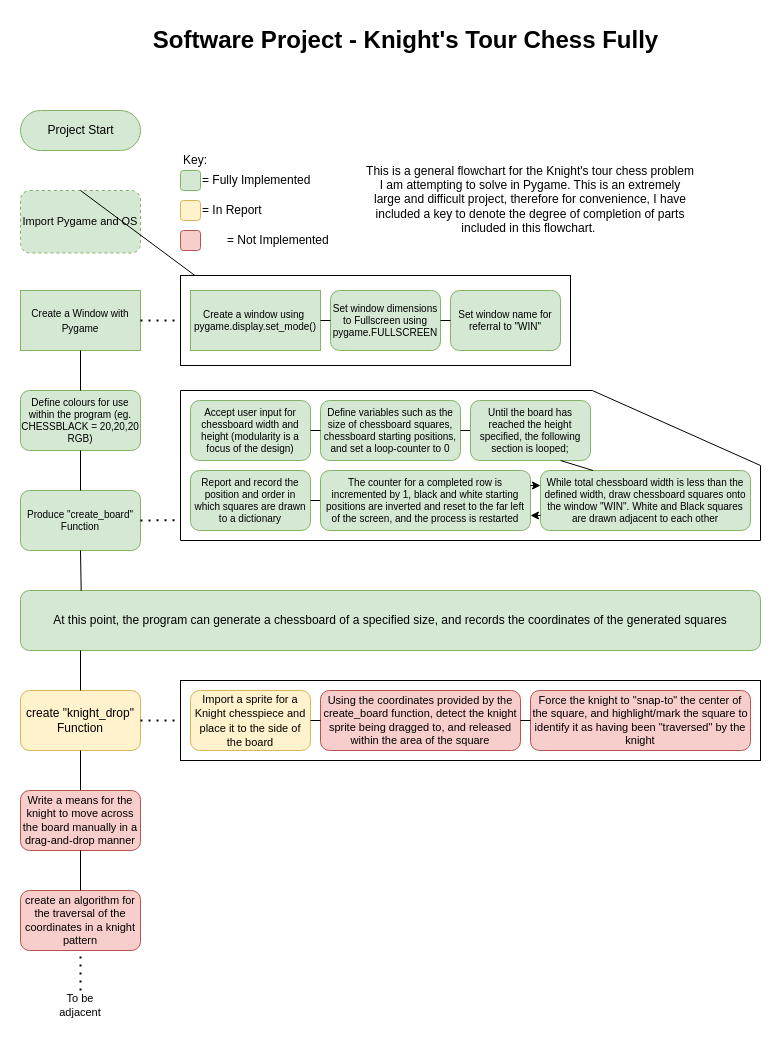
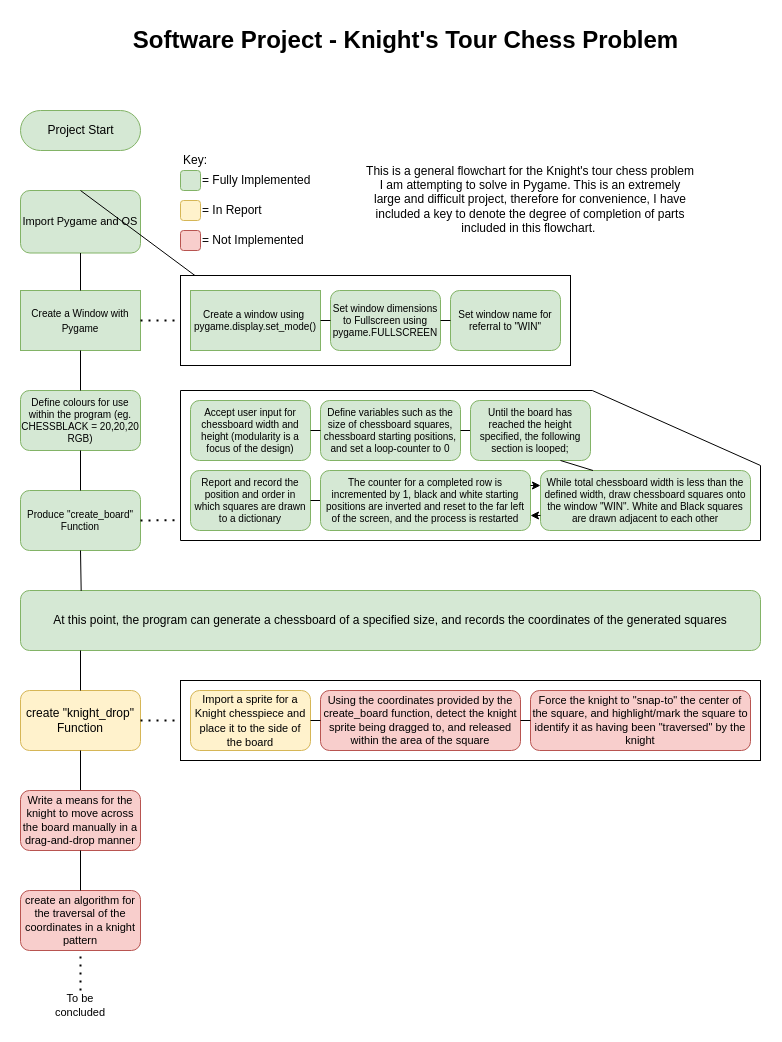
- <mxCell id="3" value="Software Project - Knight's Tour Chess Fully" style="text;strokeColor=none;fillColor=none;html=1;fontSize=24;fontStyle=1;verticalAlign=middle;align=center;" parent="1" vertex="1"><mxGeometry x="104" y="20" width="602" height="40" as="geometry" /></mxCell>
+ <mxCell id="3" value="Software Project - Knight's Tour Chess Problem" style="text;strokeColor=none;fillColor=none;html=1;fontSize=24;fontStyle=1;verticalAlign=middle;align=center;" parent="1" vertex="1"><mxGeometry x="104" y="20" width="602" height="40" as="geometry" /></mxCell>
- <mxCell id="13" value="&lt;font style=&quot;font-size: 11px;&quot;&gt;Import Pygame and OS&lt;/font&gt;" style="rounded=1;whiteSpace=wrap;html=1;fillColor=#d5e8d4;strokeColor=#82b366;dashed=1;" parent="1" vertex="1"><mxGeometry x="20" y="190" width="120" height="62.5" as="geometry" /></mxCell>
+ <mxCell id="13" value="&lt;font style=&quot;font-size: 11px;&quot;&gt;Import Pygame and OS&lt;/font&gt;" style="rounded=1;whiteSpace=wrap;html=1;fillColor=#d5e8d4;strokeColor=#82b366;" parent="1" vertex="1"><mxGeometry x="20" y="190" width="120" height="62.5" as="geometry" /></mxCell>
- <mxCell id="11" value="= Not Implemented" style="text;html=1;strokeColor=none;fillColor=none;align=left;verticalAlign=middle;rounded=0;" parent="1" vertex="1"><mxGeometry x="225" y="225" width="100" height="30" as="geometry" /></mxCell>
+ <mxCell id="11" value="= Not Implemented" style="text;html=1;strokeColor=none;fillColor=none;align=left;verticalAlign=middle;rounded=0;" parent="1" vertex="1"><mxGeometry x="200" y="225" width="100" height="30" as="geometry" /></mxCell>
+ <mxCell id="16" value="" style="endArrow=none;html=1;rounded=0;fontSize=10;entryX=0.5;entryY=1;entryDx=0;entryDy=0;exitX=0.5;exitY=0;exitDx=0;exitDy=0;" parent="1" source="15" target="13" edge="1"><mxGeometry width="50" height="50" relative="1" as="geometry"><mxPoint x="40" y="270" as="sourcePoint" /><mxPoint x="90" y="220" as="targetPoint" /></mxGeometry></mxCell>
- <mxCell id="57" value="To be adjacent" style="text;html=1;strokeColor=none;fillColor=none;align=center;verticalAlign=middle;whiteSpace=wrap;rounded=0;fontSize=11;" vertex="1" parent="1"><mxGeometry x="50" y="990" width="60" height="30" as="geometry" /></mxCell>
+ <mxCell id="57" value="To be concluded" style="text;html=1;strokeColor=none;fillColor=none;align=center;verticalAlign=middle;whiteSpace=wrap;rounded=0;fontSize=11;" vertex="1" parent="1"><mxGeometry x="50" y="990" width="60" height="30" as="geometry" /></mxCell>
